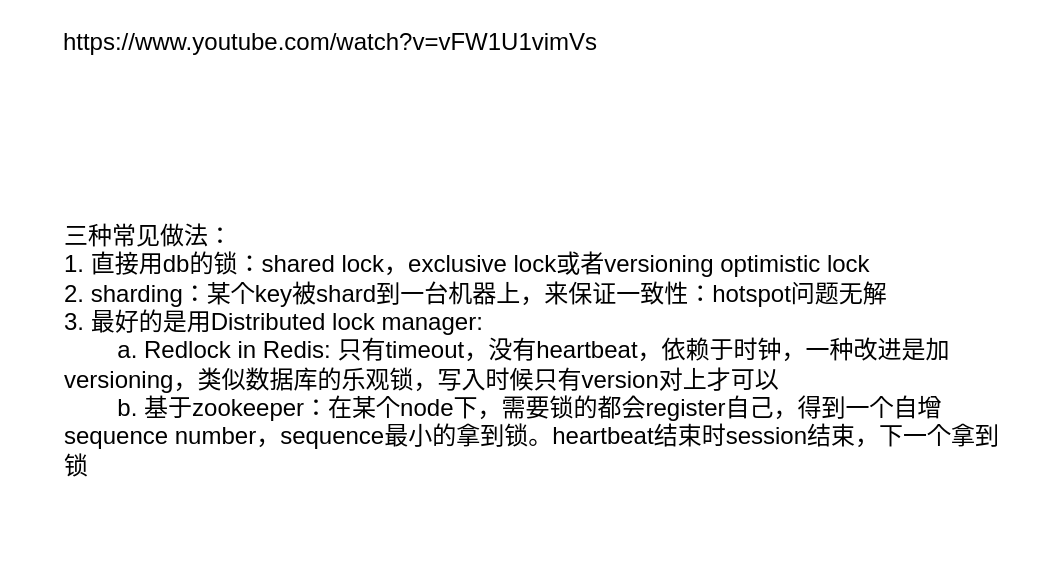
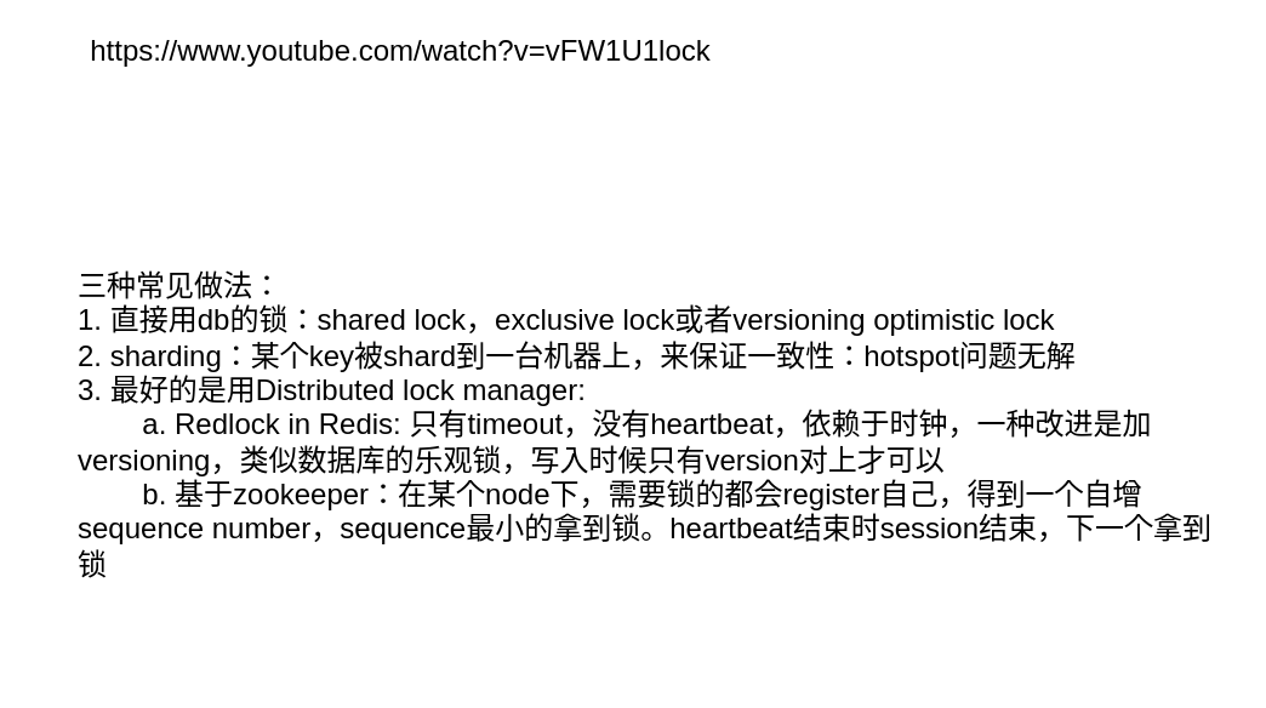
- <mxCell id="2" value="https://www.youtube.com/watch?v=vFW1U1vimVs" style="text;html=1;strokeColor=none;fillColor=none;align=center;verticalAlign=middle;whiteSpace=wrap;rounded=0;" vertex="1" parent="1"><mxGeometry x="20" y="20" width="290" as="geometry" /></mxCell>
+ <mxCell id="2" value="https://www.youtube.com/watch?v=vFW1U1lock" style="text;html=1;strokeColor=none;fillColor=none;align=center;verticalAlign=middle;whiteSpace=wrap;rounded=0;" vertex="1" parent="1"><mxGeometry x="20" y="20" width="290" as="geometry" /></mxCell>
